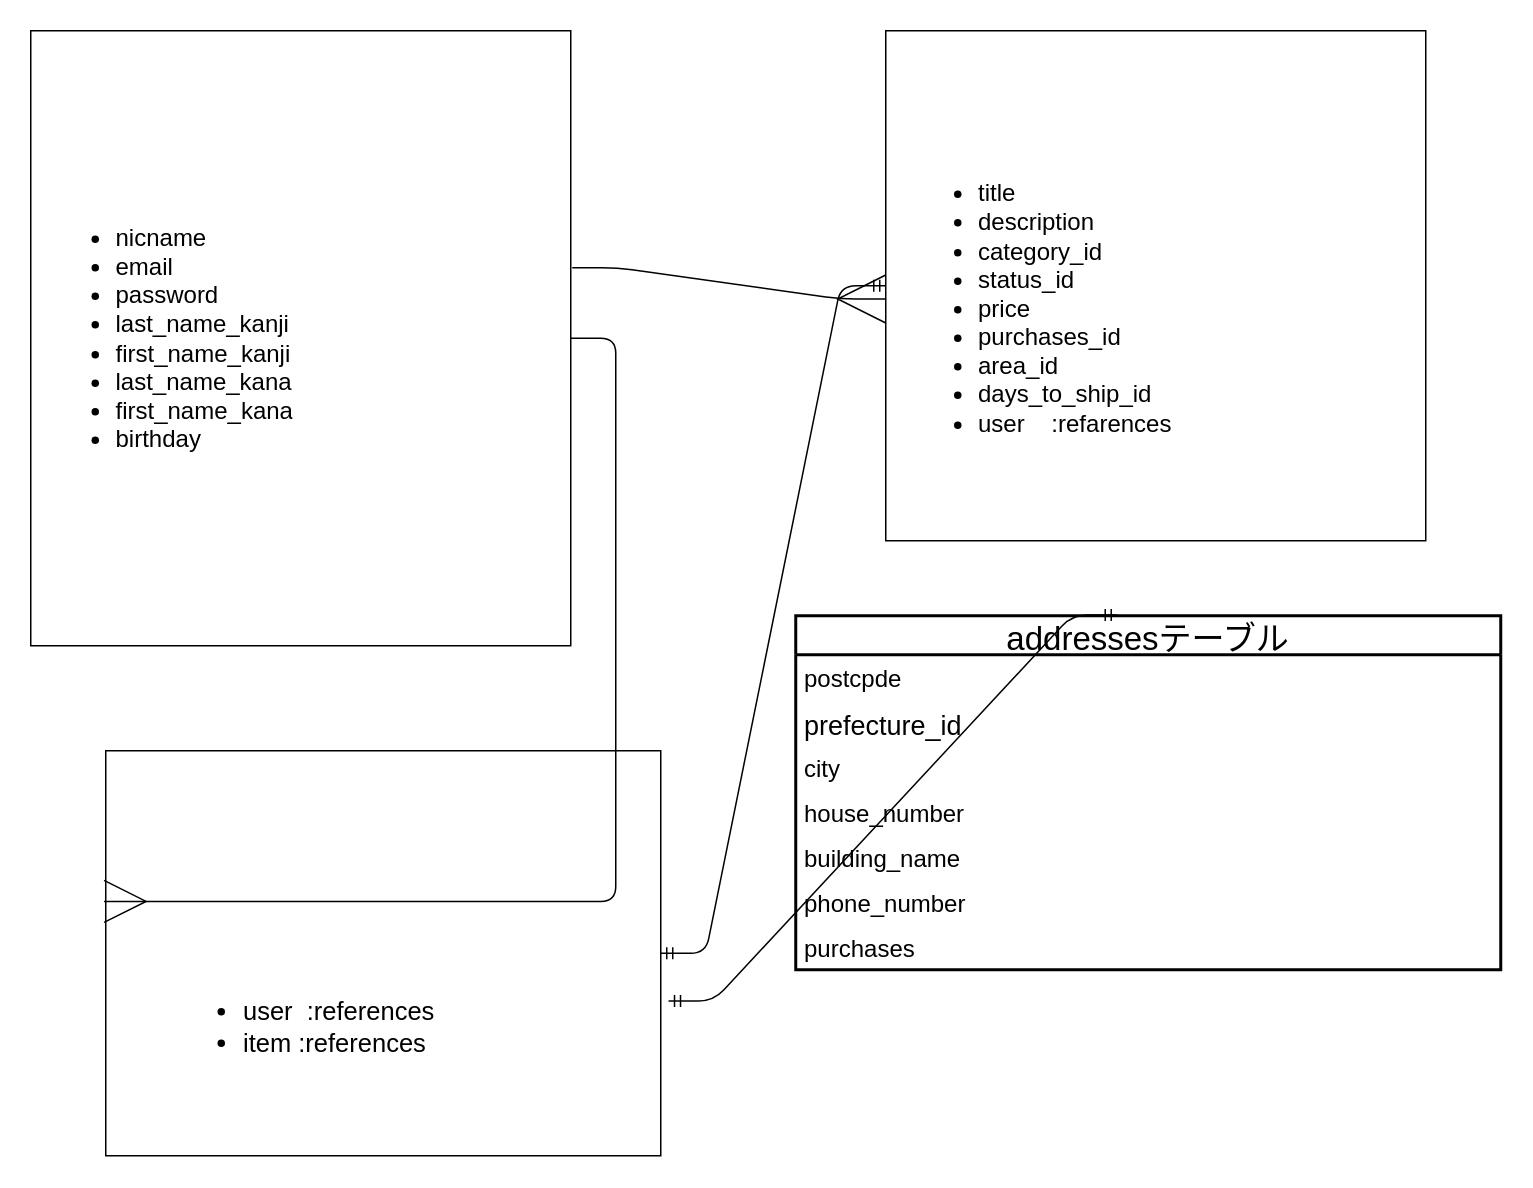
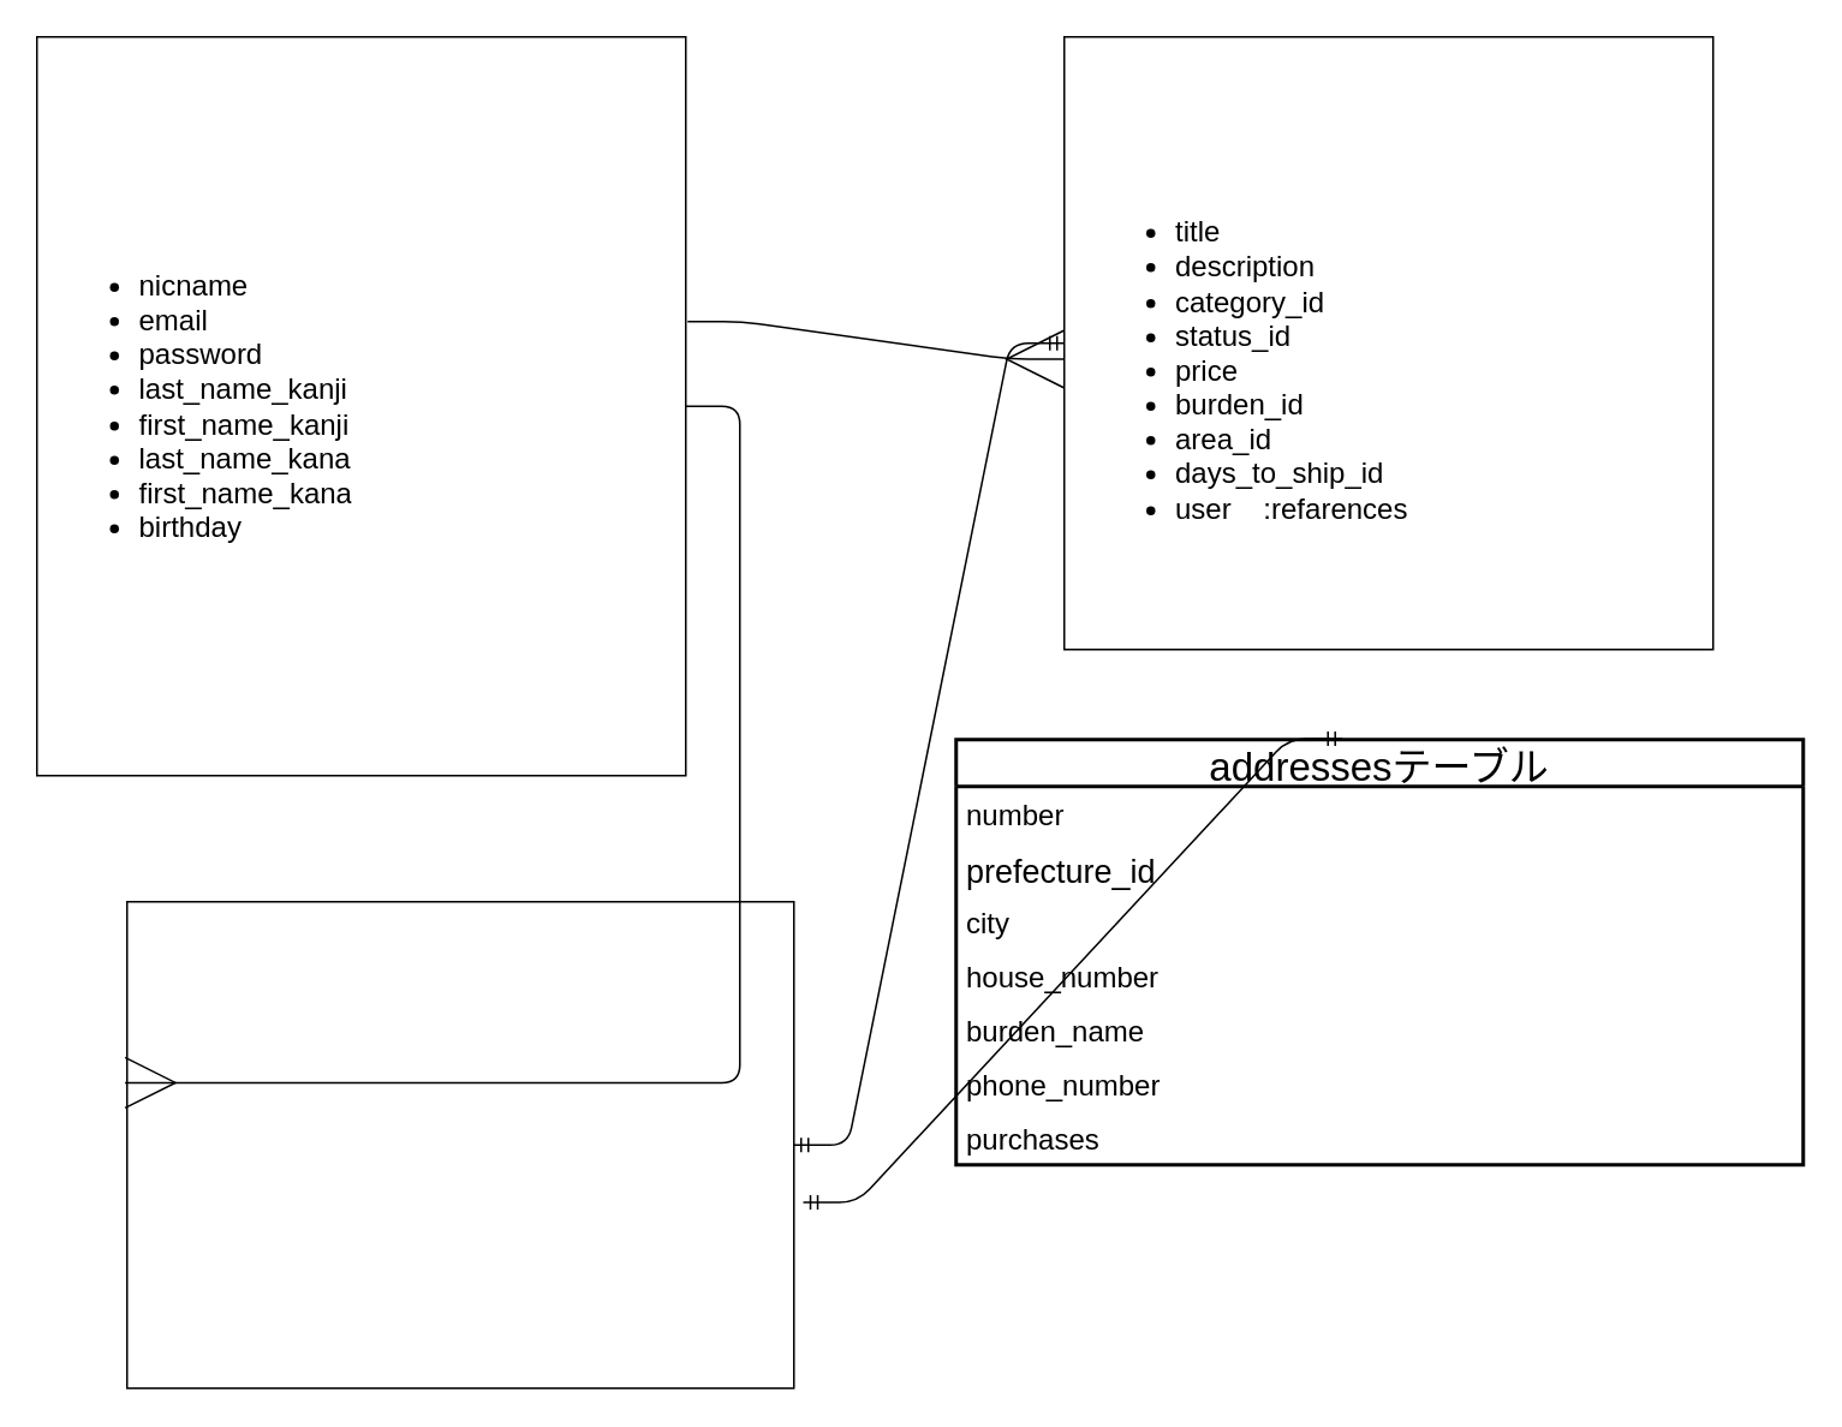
- <mxCell id="5" value="&lt;ul style=&quot;font-size: 16px&quot;&gt;&lt;li&gt;title&lt;/li&gt;&lt;li&gt;description&lt;/li&gt;&lt;li&gt;category_id&lt;/li&gt;&lt;li&gt;status_id&lt;/li&gt;&lt;li&gt;price&lt;/li&gt;&lt;li&gt;purchases_id&lt;/li&gt;&lt;li&gt;area_id&lt;/li&gt;&lt;li&gt;days_to_ship_id&lt;/li&gt;&lt;li&gt;user&amp;nbsp; &amp;nbsp; :refarences&amp;nbsp;&amp;nbsp;&lt;/li&gt;&lt;/ul&gt;" style="text;strokeColor=none;fillColor=none;html=1;whiteSpace=wrap;verticalAlign=middle;overflow=hidden;rounded=0;sketch=0;" parent="1" vertex="1"><mxGeometry x="610" y="70" width="320" height="270" as="geometry" /></mxCell>
+ <mxCell id="5" value="&lt;ul style=&quot;font-size: 16px&quot;&gt;&lt;li&gt;title&lt;/li&gt;&lt;li&gt;description&lt;/li&gt;&lt;li&gt;category_id&lt;/li&gt;&lt;li&gt;status_id&lt;/li&gt;&lt;li&gt;price&lt;/li&gt;&lt;li&gt;burden_id&lt;/li&gt;&lt;li&gt;area_id&lt;/li&gt;&lt;li&gt;days_to_ship_id&lt;/li&gt;&lt;li&gt;user&amp;nbsp; &amp;nbsp; :refarences&amp;nbsp;&amp;nbsp;&lt;/li&gt;&lt;/ul&gt;" style="text;strokeColor=none;fillColor=none;html=1;whiteSpace=wrap;verticalAlign=middle;overflow=hidden;rounded=0;sketch=0;" parent="1" vertex="1"><mxGeometry x="610" y="70" width="320" height="270" as="geometry" /></mxCell>
- <mxCell id="13" value="postcpde" style="text;strokeColor=none;fillColor=none;spacingLeft=4;spacingRight=4;overflow=hidden;rotatable=0;points=[[0,0.5],[1,0.5]];portConstraint=eastwest;fontSize=16;" parent="12" vertex="1"><mxGeometry y="26" width="470" height="30" as="geometry" /></mxCell>
+ <mxCell id="13" value="number" style="text;strokeColor=none;fillColor=none;spacingLeft=4;spacingRight=4;overflow=hidden;rotatable=0;points=[[0,0.5],[1,0.5]];portConstraint=eastwest;fontSize=16;" parent="12" vertex="1"><mxGeometry y="26" width="470" height="30" as="geometry" /></mxCell>
- <mxCell id="17" value="building_name" style="text;strokeColor=none;fillColor=none;spacingLeft=4;spacingRight=4;overflow=hidden;rotatable=0;points=[[0,0.5],[1,0.5]];portConstraint=eastwest;fontSize=16;" parent="12" vertex="1"><mxGeometry y="146" width="470" height="30" as="geometry" /></mxCell>
+ <mxCell id="17" value="burden_name" style="text;strokeColor=none;fillColor=none;spacingLeft=4;spacingRight=4;overflow=hidden;rotatable=0;points=[[0,0.5],[1,0.5]];portConstraint=eastwest;fontSize=16;" parent="12" vertex="1"><mxGeometry y="146" width="470" height="30" as="geometry" /></mxCell>
- <mxCell id="7" value="&lt;div&gt;&lt;span style=&quot;font-size: 17px&quot;&gt;&lt;br&gt;&lt;/span&gt;&lt;/div&gt;&lt;ul style=&quot;font-size: 17px&quot;&gt;&lt;li&gt;user&amp;nbsp; :references&lt;/li&gt;&lt;li&gt;item :references&lt;/li&gt;&lt;/ul&gt;" style="text;strokeColor=none;fillColor=none;html=1;whiteSpace=wrap;verticalAlign=middle;overflow=hidden;rounded=0;sketch=0;" parent="1" vertex="1"><mxGeometry x="120" y="605" width="300" height="140" as="geometry" /></mxCell>
